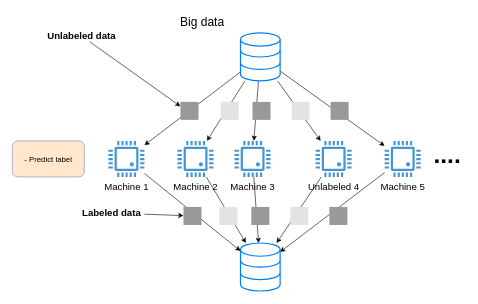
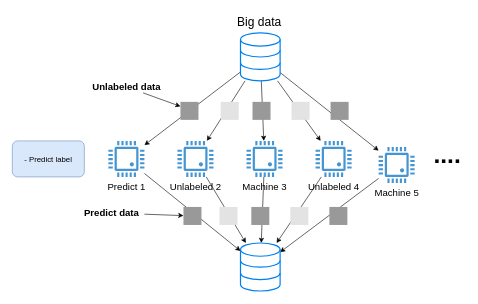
- <mxCell id="35" value="Big data" style="text;html=1;align=center;verticalAlign=middle;resizable=0;points=[];autosize=1;fontSize=20;" vertex="1" parent="1"><mxGeometry x="291" y="20" width="90" height="30" as="geometry" /></mxCell>
+ <mxCell id="35" value="Big data" style="text;html=1;align=center;verticalAlign=middle;resizable=0;points=[];autosize=1;fontSize=20;" vertex="1" parent="1"><mxGeometry x="386" y="20" width="90" height="30" as="geometry" /></mxCell>
- <mxCell id="9" value="Unlabeled data" style="text;html=1;align=center;verticalAlign=middle;resizable=0;points=[];autosize=1;fontSize=16;fontStyle=1" parent="1" vertex="1"><mxGeometry x="70" y="49" width="130" height="20" as="geometry" /></mxCell>
+ <mxCell id="9" value="Unlabeled data" style="text;html=1;align=center;verticalAlign=middle;resizable=0;points=[];autosize=1;fontSize=16;fontStyle=1" parent="1" vertex="1"><mxGeometry x="145" y="134" width="130" height="20" as="geometry" /></mxCell>
- <mxCell id="20" value="- Predict label" style="rounded=1;whiteSpace=wrap;html=1;fillColor=#ffe6cc;fontSize=13;strokeColor=#6c8ebf;" parent="1" vertex="1"><mxGeometry x="20" y="234" width="120" height="60" as="geometry" /></mxCell>
+ <mxCell id="20" value="- Predict label" style="rounded=1;whiteSpace=wrap;html=1;fillColor=#dae8fc;fontSize=13;strokeColor=#6c8ebf;" parent="1" vertex="1"><mxGeometry x="20" y="234" width="120" height="60" as="geometry" /></mxCell>
- <mxCell id="12" value="Machine 3" style="pointerEvents=1;shadow=0;dashed=0;html=1;strokeColor=none;fillColor=#4495D1;labelPosition=center;verticalLabelPosition=bottom;verticalAlign=top;align=center;outlineConnect=0;shape=mxgraph.veeam.cpu;fontSize=16;" parent="1" vertex="1"><mxGeometry x="390" y="234" width="60" height="60" as="geometry" /></mxCell>
+ <mxCell id="12" value="Machine 3" style="pointerEvents=1;shadow=0;dashed=0;html=1;strokeColor=none;fillColor=#4495D1;labelPosition=center;verticalLabelPosition=bottom;verticalAlign=top;align=center;outlineConnect=0;shape=mxgraph.veeam.cpu;fontSize=16;" parent="1" vertex="1"><mxGeometry x="410" y="234" width="60" height="60" as="geometry" /></mxCell>
- <mxCell id="14" value="Machine 5" style="pointerEvents=1;shadow=0;dashed=0;html=1;strokeColor=none;fillColor=#4495D1;labelPosition=center;verticalLabelPosition=bottom;verticalAlign=top;align=center;outlineConnect=0;shape=mxgraph.veeam.cpu;fontSize=16;" parent="1" vertex="1"><mxGeometry x="640" y="234" width="60" height="60" as="geometry" /></mxCell>
+ <mxCell id="14" value="Machine 5" style="pointerEvents=1;shadow=0;dashed=0;html=1;strokeColor=none;fillColor=#4495D1;labelPosition=center;verticalLabelPosition=bottom;verticalAlign=top;align=center;outlineConnect=0;shape=mxgraph.veeam.cpu;fontSize=16;" parent="1" vertex="1"><mxGeometry x="630" y="244" width="60" height="60" as="geometry" /></mxCell>
- <mxCell id="10" value="Machine 1" style="pointerEvents=1;shadow=0;dashed=0;html=1;strokeColor=none;fillColor=#4495D1;labelPosition=center;verticalLabelPosition=bottom;verticalAlign=top;align=center;outlineConnect=0;shape=mxgraph.veeam.cpu;fontSize=16;" parent="1" vertex="1"><mxGeometry x="180" y="234" width="60" height="60" as="geometry" /></mxCell>
+ <mxCell id="10" value="Predict 1" style="pointerEvents=1;shadow=0;dashed=0;html=1;strokeColor=none;fillColor=#4495D1;labelPosition=center;verticalLabelPosition=bottom;verticalAlign=top;align=center;outlineConnect=0;shape=mxgraph.veeam.cpu;fontSize=16;" parent="1" vertex="1"><mxGeometry x="180" y="234" width="60" height="60" as="geometry" /></mxCell>
- <mxCell id="11" value="Machine 2" style="pointerEvents=1;shadow=0;dashed=0;html=1;strokeColor=none;fillColor=#4495D1;labelPosition=center;verticalLabelPosition=bottom;verticalAlign=top;align=center;outlineConnect=0;shape=mxgraph.veeam.cpu;fontSize=16;" parent="1" vertex="1"><mxGeometry x="295" y="234" width="60" height="60" as="geometry" /></mxCell>
+ <mxCell id="11" value="Unlabeled 2" style="pointerEvents=1;shadow=0;dashed=0;html=1;strokeColor=none;fillColor=#4495D1;labelPosition=center;verticalLabelPosition=bottom;verticalAlign=top;align=center;outlineConnect=0;shape=mxgraph.veeam.cpu;fontSize=16;" parent="1" vertex="1"><mxGeometry x="295" y="234" width="60" height="60" as="geometry" /></mxCell>
- <mxCell id="30" value="Labeled data" style="text;html=1;align=center;verticalAlign=middle;resizable=0;points=[];autosize=1;fontSize=16;fontStyle=1" vertex="1" parent="1"><mxGeometry x="130" y="344" width="110" height="20" as="geometry" /></mxCell>
+ <mxCell id="30" value="Predict data" style="text;html=1;align=center;verticalAlign=middle;resizable=0;points=[];autosize=1;fontSize=16;fontStyle=1" vertex="1" parent="1"><mxGeometry x="130" y="344" width="110" height="20" as="geometry" /></mxCell>
